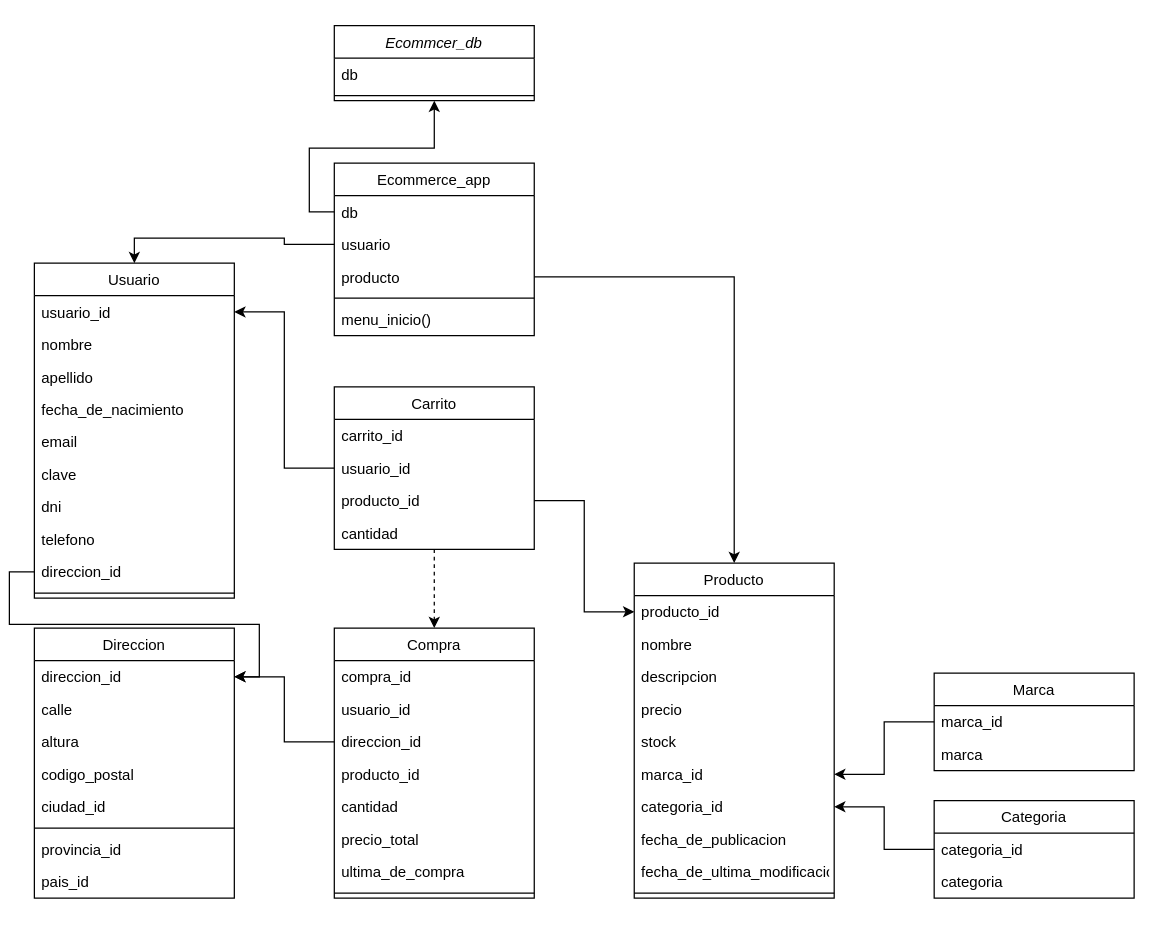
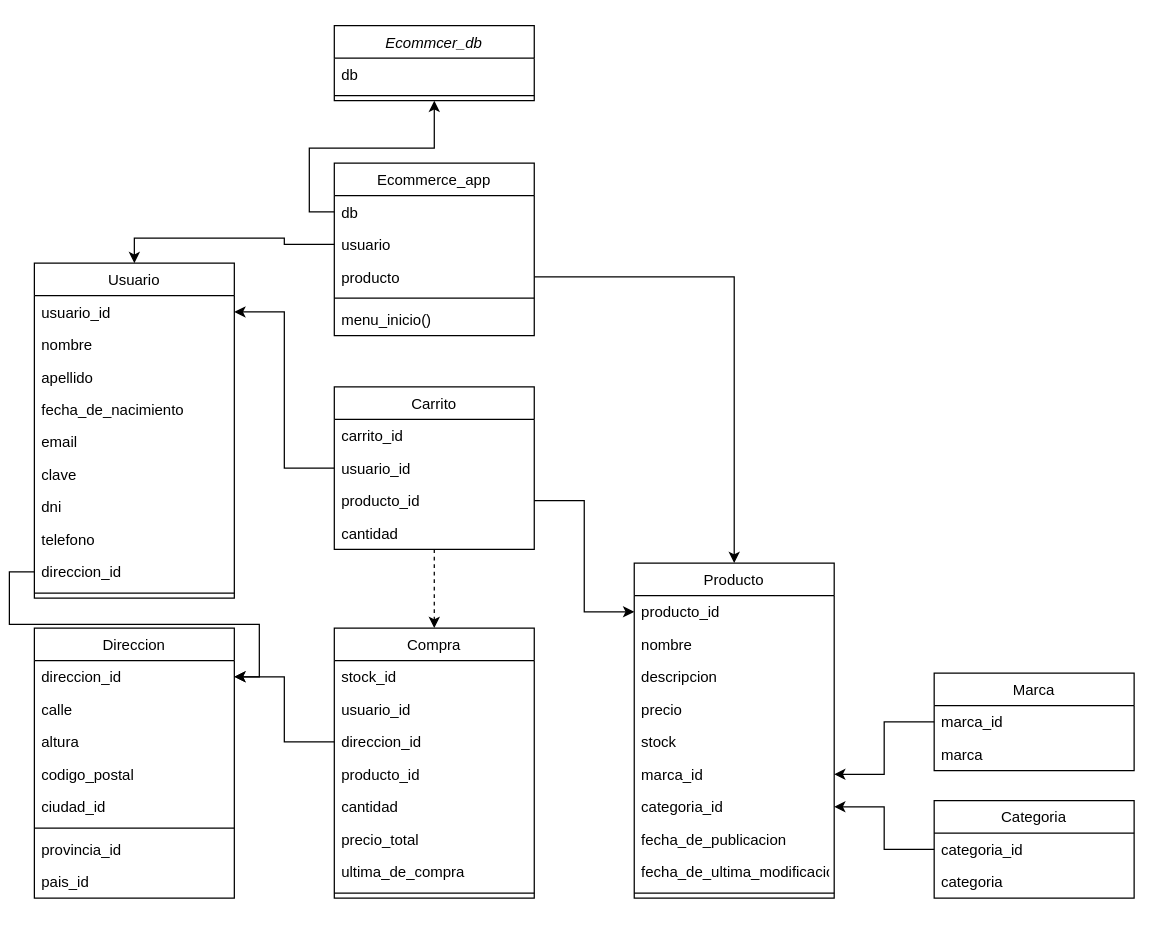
- <mxCell id="38" value="compra_id" style="text;align=left;verticalAlign=top;spacingLeft=4;spacingRight=4;overflow=hidden;rotatable=0;points=[[0,0.5],[1,0.5]];portConstraint=eastwest;" parent="37" vertex="1"><mxGeometry y="26" width="160" height="26" as="geometry" /></mxCell>
+ <mxCell id="38" value="stock_id" style="text;align=left;verticalAlign=top;spacingLeft=4;spacingRight=4;overflow=hidden;rotatable=0;points=[[0,0.5],[1,0.5]];portConstraint=eastwest;" parent="37" vertex="1"><mxGeometry y="26" width="160" height="26" as="geometry" /></mxCell>
